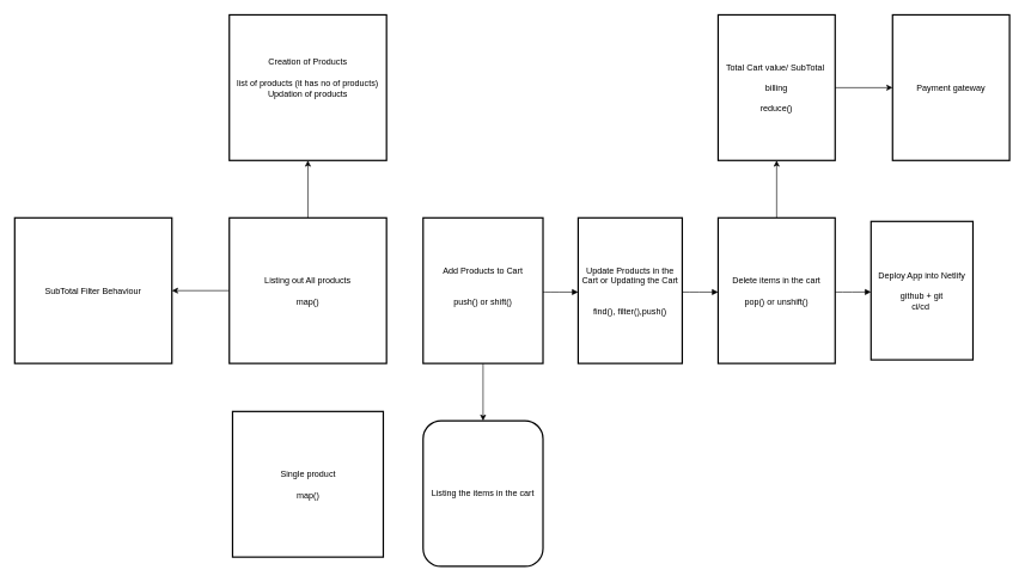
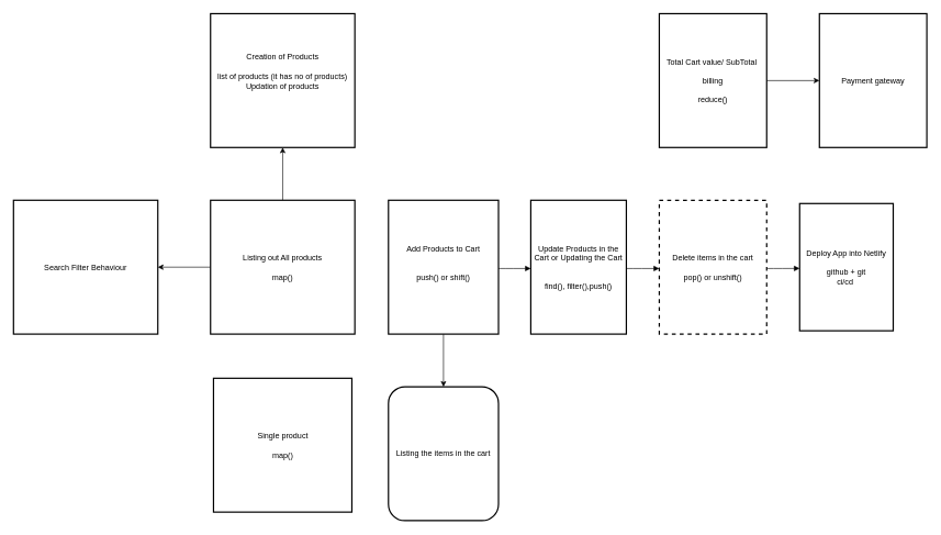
- <mxCell id="8" value="" style="edgeStyle=orthogonalEdgeStyle;rounded=0;orthogonalLoop=1;jettySize=auto;html=1;" parent="1" source="9" target="16" edge="1"><mxGeometry relative="1" as="geometry" /></mxCell>
- <mxCell id="20" value="SubTotal Filter Behaviour" style="whiteSpace=wrap;strokeWidth=2;" vertex="1" parent="1"><mxGeometry x="20" y="303" width="219" height="203" as="geometry" /></mxCell>
+ <mxCell id="20" value="Search Filter Behaviour" style="whiteSpace=wrap;strokeWidth=2;" vertex="1" parent="1"><mxGeometry x="20" y="303" width="219" height="203" as="geometry" /></mxCell>
- <mxCell id="9" value="Delete items in the cart&#10;&#10;pop() or unshift()" style="whiteSpace=wrap;strokeWidth=2;" parent="1" vertex="1"><mxGeometry x="1000" y="303" width="163" height="203" as="geometry" /></mxCell>
+ <mxCell id="9" value="Delete items in the cart&#10;&#10;pop() or unshift()" style="whiteSpace=wrap;strokeWidth=2;dashed=1;" parent="1" vertex="1"><mxGeometry x="1000" y="303" width="163" height="203" as="geometry" /></mxCell>
